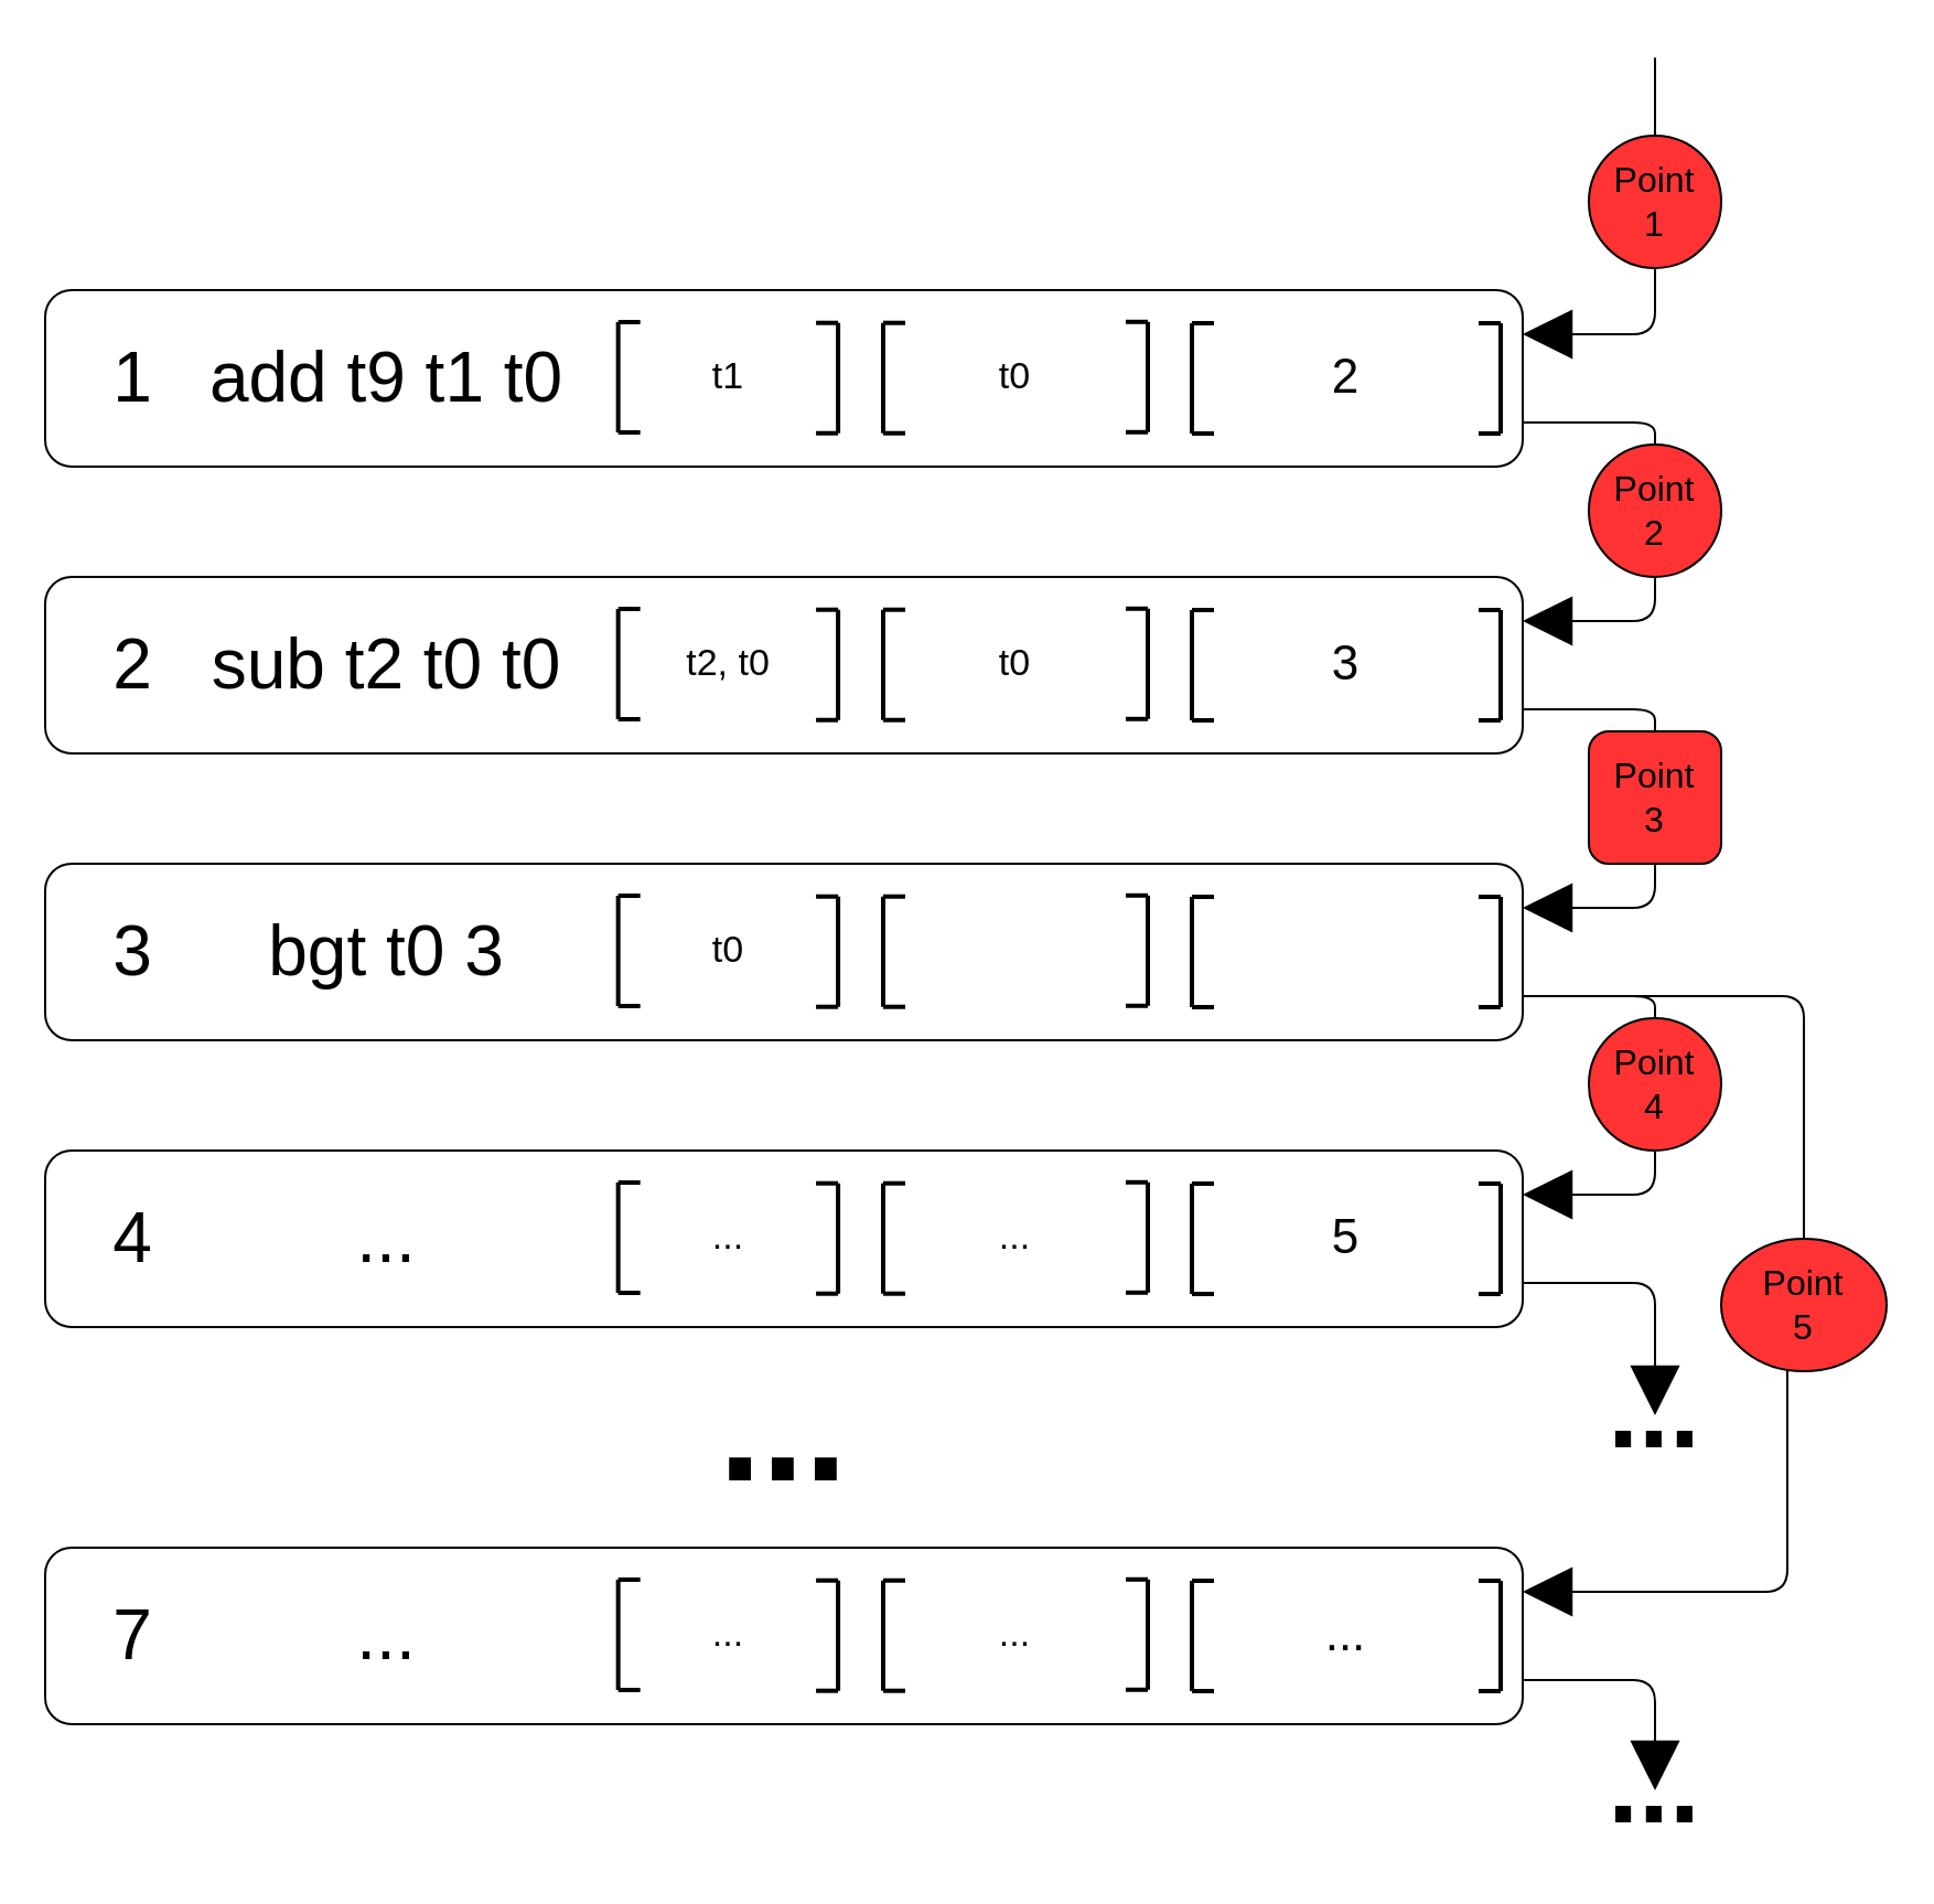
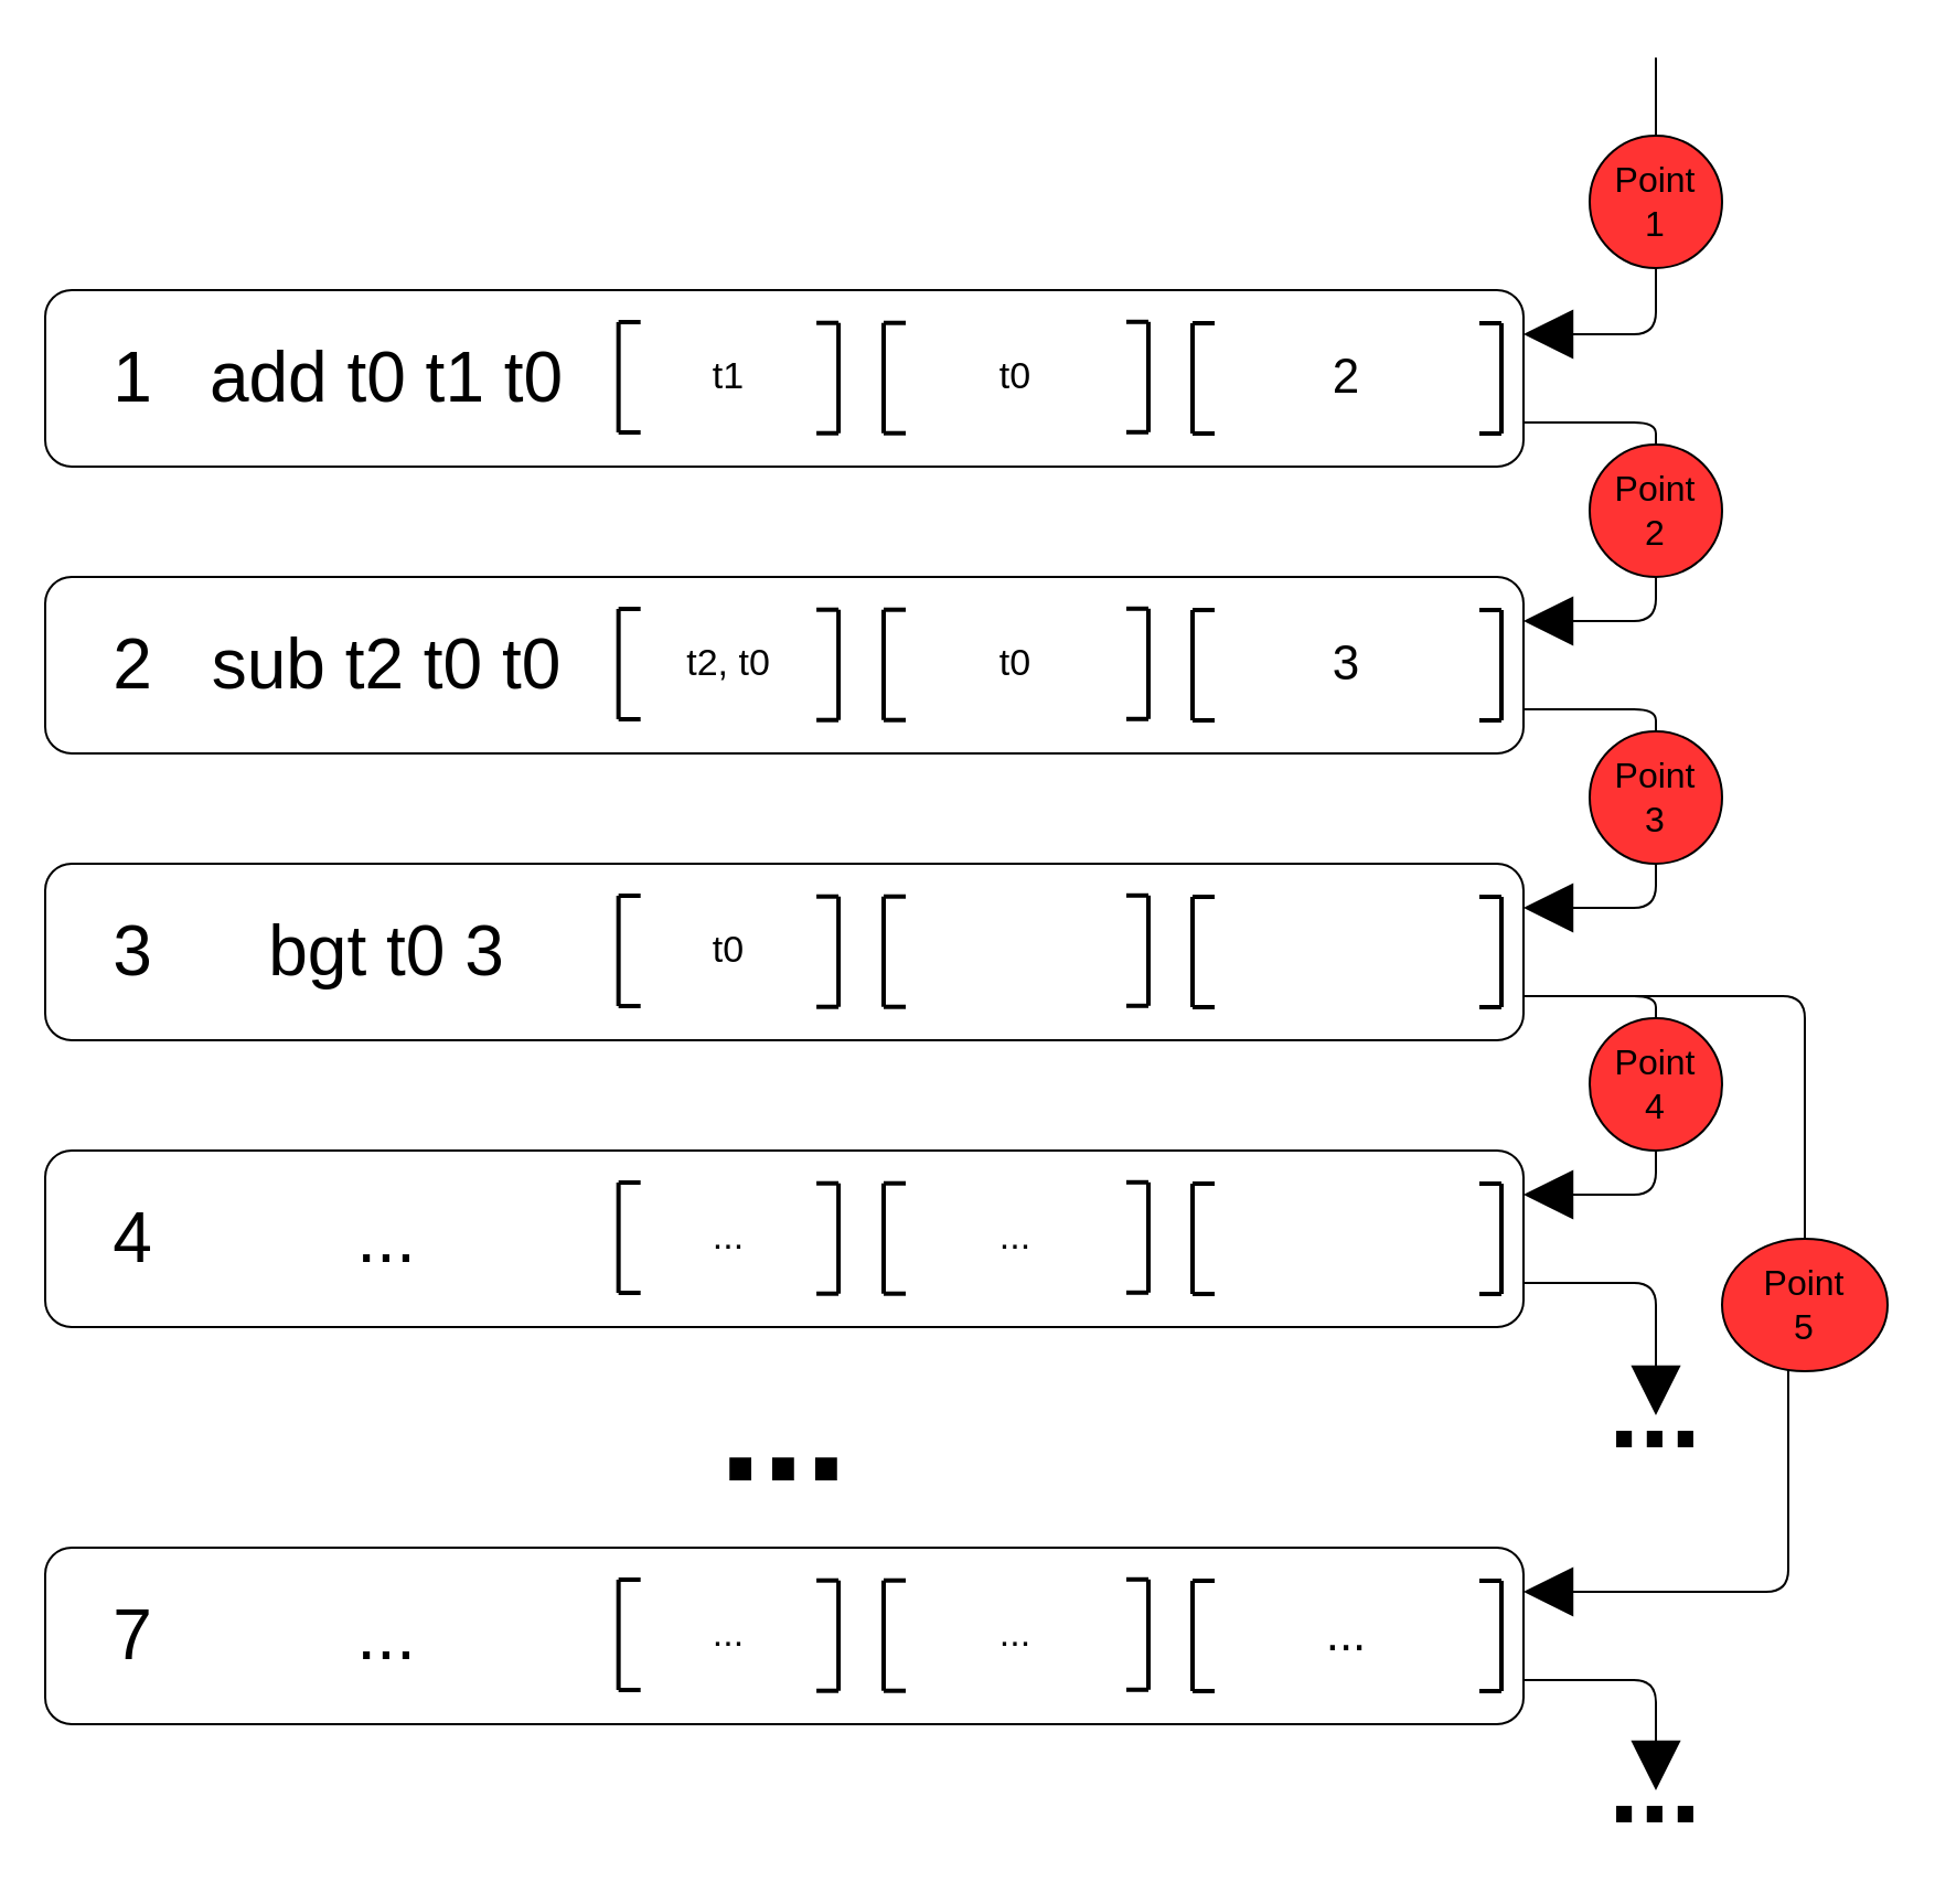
- <mxCell id="8" value="add t9 t1 t0" style="text;html=1;strokeColor=none;fillColor=none;align=center;verticalAlign=middle;whiteSpace=wrap;rounded=0;fontSize=32;" vertex="1" parent="1"><mxGeometry x="80" y="154.67" width="190" height="30" as="geometry" /></mxCell>
+ <mxCell id="8" value="add t0 t1 t0" style="text;html=1;strokeColor=none;fillColor=none;align=center;verticalAlign=middle;whiteSpace=wrap;rounded=0;fontSize=32;" vertex="1" parent="1"><mxGeometry x="80" y="154.67" width="190" height="30" as="geometry" /></mxCell>
- <mxCell id="57" value="Point&lt;br&gt;3" style="whiteSpace=wrap;html=1;aspect=fixed;fontSize=16;strokeColor=#000000;fillColor=#FF3333;fontColor=#000000;rounded=1;" vertex="1" parent="1"><mxGeometry x="720" y="330" width="60" height="60" as="geometry" /></mxCell>
+ <mxCell id="57" value="Point&lt;br&gt;3" style="ellipse;whiteSpace=wrap;html=1;aspect=fixed;fontSize=16;strokeColor=#000000;fillColor=#FF3333;fontColor=#000000;" vertex="1" parent="1"><mxGeometry x="720" y="330" width="60" height="60" as="geometry" /></mxCell>
- <mxCell id="83" value="5" style="text;html=1;strokeColor=none;fillColor=none;align=center;verticalAlign=middle;whiteSpace=wrap;rounded=0;fontSize=22;" vertex="1" parent="1"><mxGeometry x="580" y="545" width="60" height="30" as="geometry" /></mxCell>
